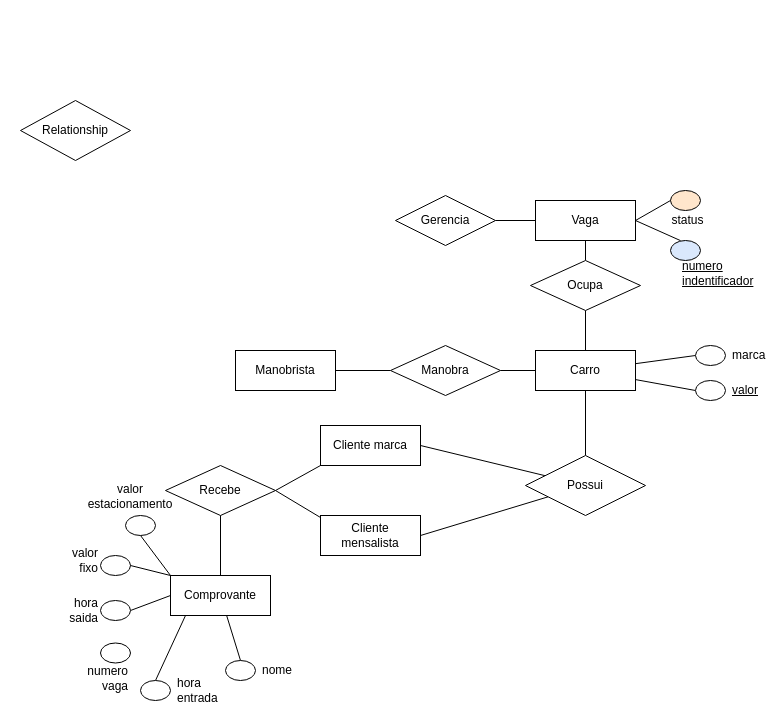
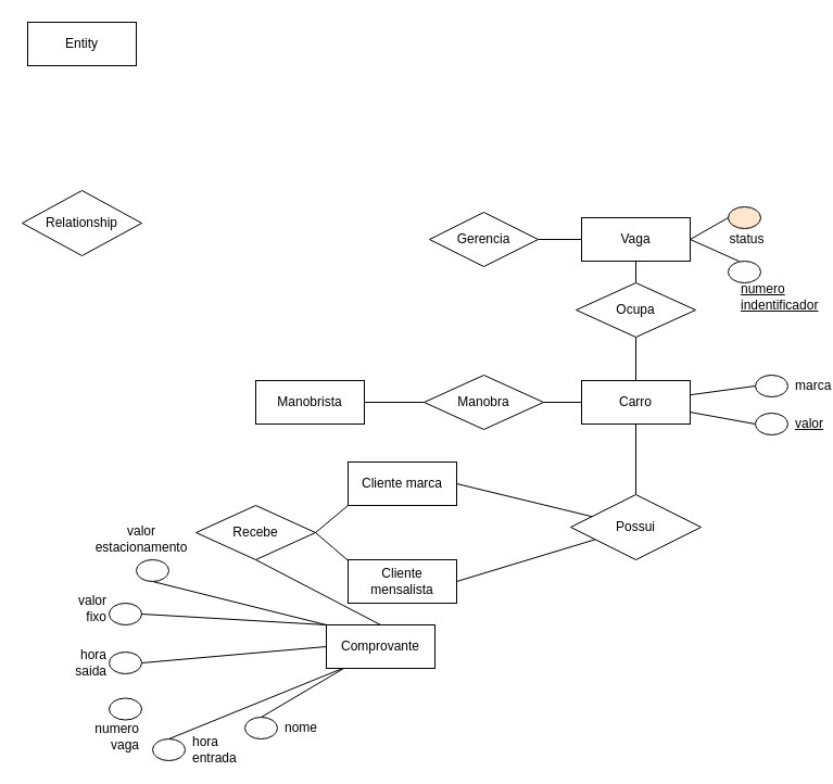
+ <mxCell id="2" value="Entity" style="whiteSpace=wrap;html=1;align=center;" parent="1" vertex="1"><mxGeometry x="25" y="20" width="100" height="40" as="geometry" /></mxCell>
- <mxCell id="3" value="Relationship" style="shape=rhombus;perimeter=rhombusPerimeter;whiteSpace=wrap;html=1;align=center;" parent="1" vertex="1"><mxGeometry x="20" y="100" width="110" height="60" as="geometry" /></mxCell>
+ <mxCell id="3" value="Relationship" style="shape=rhombus;perimeter=rhombusPerimeter;whiteSpace=wrap;html=1;align=center;" parent="1" vertex="1"><mxGeometry x="20" y="175" width="110" height="60" as="geometry" /></mxCell>
- <mxCell id="6" value="numero indentificador" style="ellipse;whiteSpace=wrap;html=1;align=left;spacingRight=0;spacingTop=45;spacingLeft=10;fontStyle=4;fillColor=#dae8fc;" parent="1" vertex="1"><mxGeometry x="670" y="240" width="30" height="20" as="geometry" /></mxCell>
+ <mxCell id="6" value="numero indentificador" style="ellipse;whiteSpace=wrap;html=1;align=left;spacingRight=0;spacingTop=45;spacingLeft=10;fontStyle=4" parent="1" vertex="1"><mxGeometry x="670" y="240" width="30" height="20" as="geometry" /></mxCell>
- <mxCell id="23" value="Recebe" style="shape=rhombus;perimeter=rhombusPerimeter;whiteSpace=wrap;html=1;align=center;" parent="1" vertex="1"><mxGeometry x="165" y="465" width="110" height="50" as="geometry" /></mxCell>
+ <mxCell id="23" value="Recebe" style="shape=rhombus;perimeter=rhombusPerimeter;whiteSpace=wrap;html=1;align=center;" parent="1" vertex="1"><mxGeometry x="180" y="465" width="110" height="50" as="geometry" /></mxCell>
- <mxCell id="28" value="Comprovante" style="whiteSpace=wrap;html=1;align=center;" parent="1" vertex="1"><mxGeometry x="170" y="575" width="100" height="40" as="geometry" /></mxCell>
+ <mxCell id="28" value="Comprovante" style="whiteSpace=wrap;html=1;align=center;" parent="1" vertex="1"><mxGeometry x="300" y="575" width="100" height="40" as="geometry" /></mxCell>
